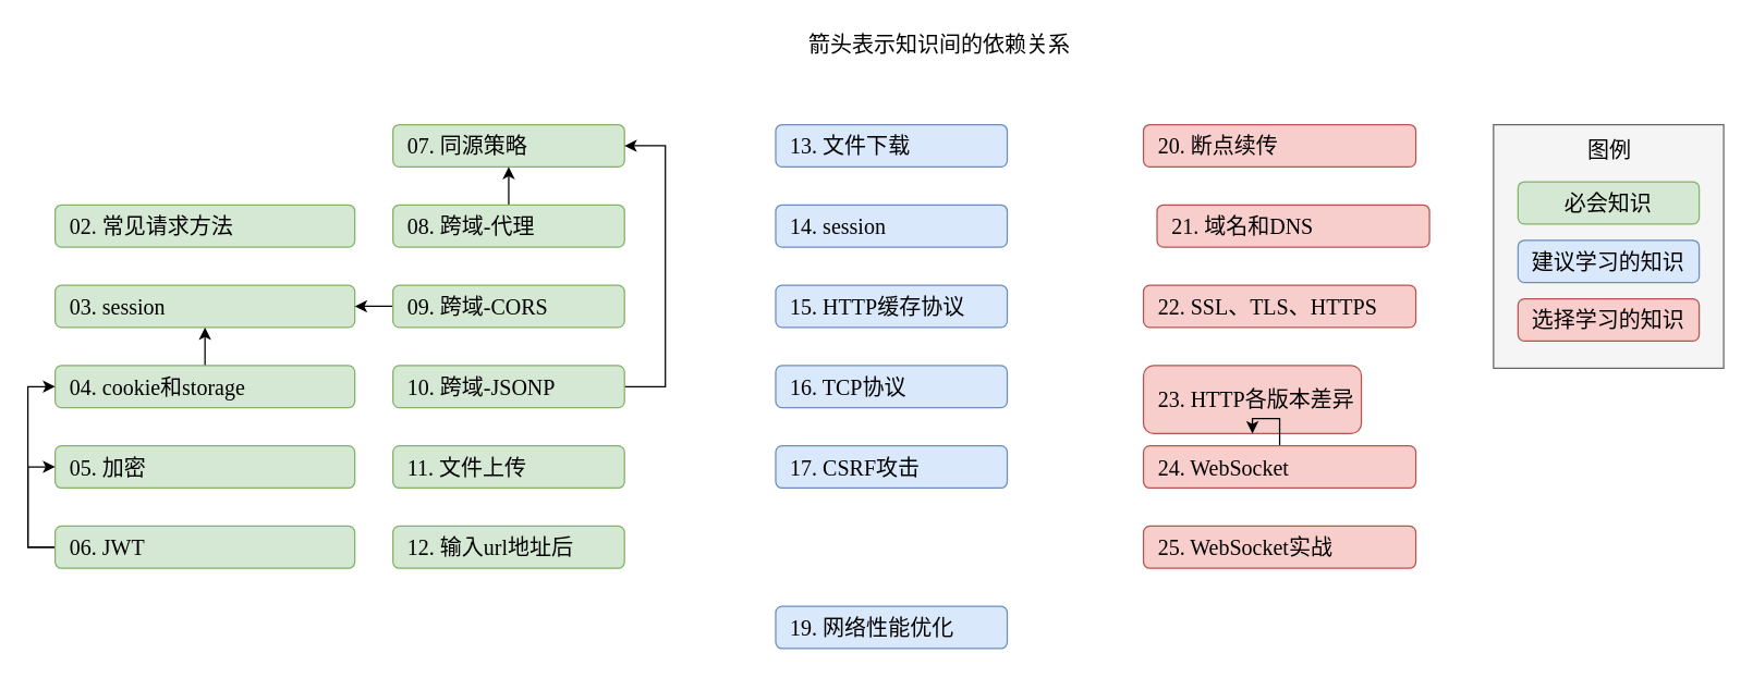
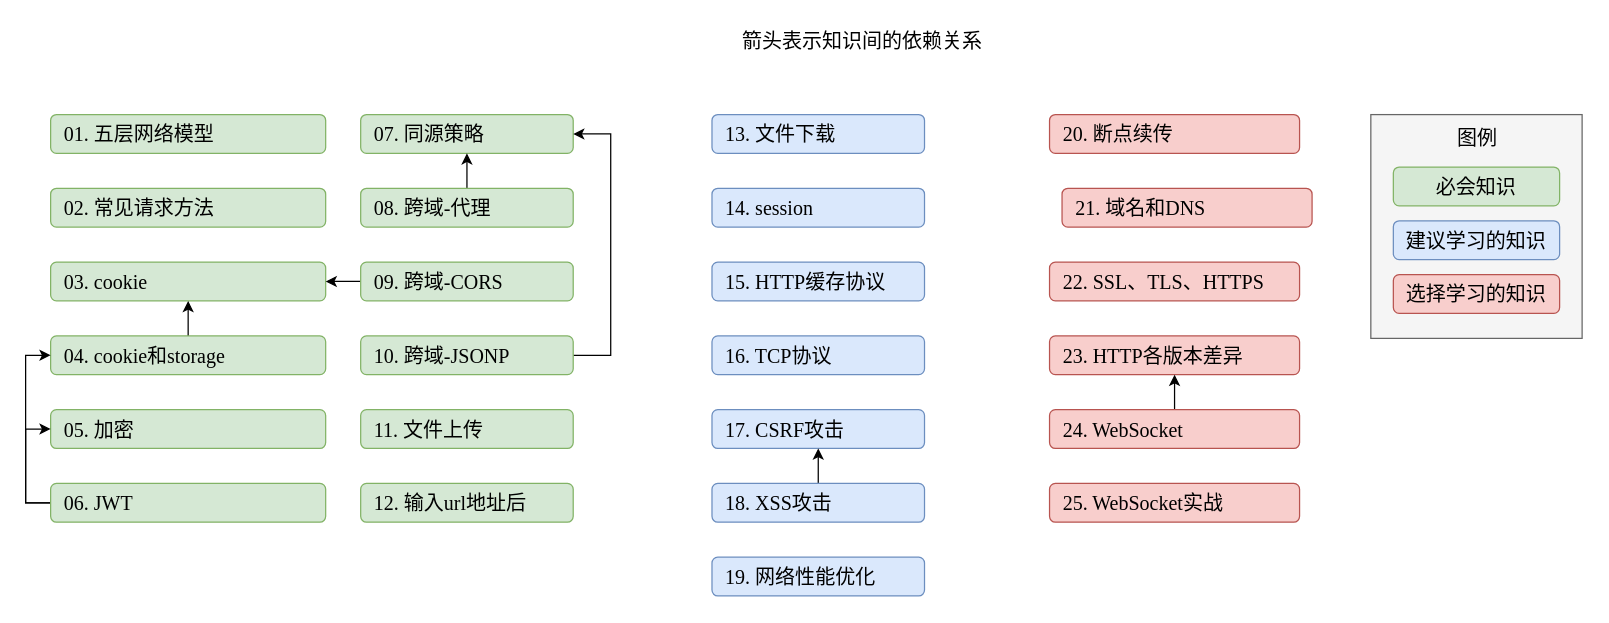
+ <mxCell id="8" value="01. 五层网络模型" style="rounded=1;whiteSpace=wrap;html=1;fillColor=#d5e8d4;fontSize=16;fontFamily=Roboto Mono;strokeColor=#82b366;align=left;spacingLeft=9;" parent="1" vertex="1"><mxGeometry x="40" y="91" width="220" height="31" as="geometry" /></mxCell>
- <mxCell id="10" value="03. session" style="rounded=1;whiteSpace=wrap;html=1;fillColor=#d5e8d4;fontSize=16;fontFamily=Roboto Mono;strokeColor=#82b366;align=left;spacingLeft=9;" parent="1" vertex="1"><mxGeometry x="40" y="209" width="220" height="31" as="geometry" /></mxCell>
+ <mxCell id="10" value="03. cookie" style="rounded=1;whiteSpace=wrap;html=1;fillColor=#d5e8d4;fontSize=16;fontFamily=Roboto Mono;strokeColor=#82b366;align=left;spacingLeft=9;" parent="1" vertex="1"><mxGeometry x="40" y="209" width="220" height="31" as="geometry" /></mxCell>
- <mxCell id="38" value="23. HTTP各版本差异" style="rounded=1;whiteSpace=wrap;html=1;fillColor=#f8cecc;fontSize=16;fontFamily=Roboto Mono;strokeColor=#b85450;align=left;spacingLeft=9;" parent="1" vertex="1"><mxGeometry x="839" y="268" width="160" height="50" as="geometry" /></mxCell>
+ <mxCell id="38" value="23. HTTP各版本差异" style="rounded=1;whiteSpace=wrap;html=1;fillColor=#f8cecc;fontSize=16;fontFamily=Roboto Mono;strokeColor=#b85450;align=left;spacingLeft=9;" parent="1" vertex="1"><mxGeometry x="839" y="268" width="200" height="31" as="geometry" /></mxCell>
+ <mxCell id="31" style="edgeStyle=orthogonalEdgeStyle;rounded=0;orthogonalLoop=1;jettySize=auto;html=1;entryX=0.5;entryY=1;entryDx=0;entryDy=0;" edge="1" parent="1" source="32" target="30"><mxGeometry relative="1" as="geometry" /></mxCell>
+ <mxCell id="32" value="18. XSS攻击" style="rounded=1;whiteSpace=wrap;html=1;fillColor=#dae8fc;fontSize=16;fontFamily=Roboto Mono;strokeColor=#6c8ebf;align=left;spacingLeft=9;" parent="1" vertex="1"><mxGeometry x="569" y="386" width="170" height="31" as="geometry" /></mxCell>
